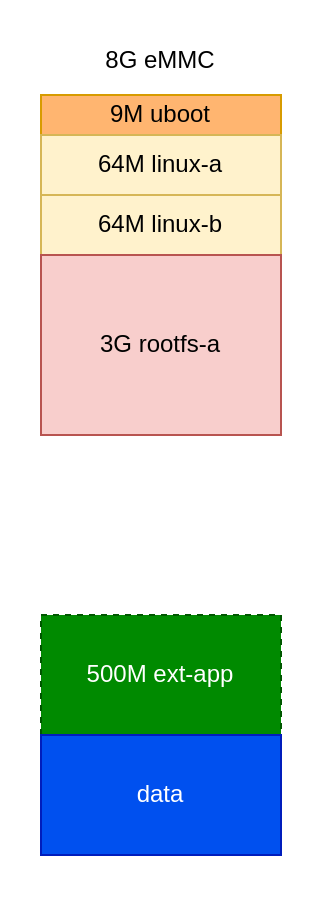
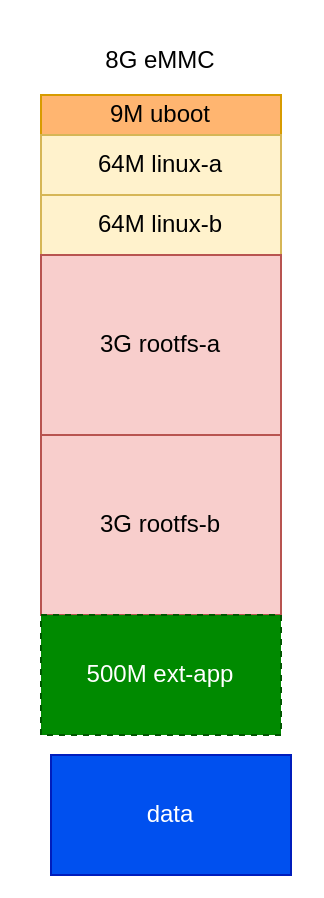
+ <mxCell id="6" value="3G rootfs-b" style="rounded=0;whiteSpace=wrap;html=1;fillColor=#f8cecc;strokeColor=#b85450;" vertex="1" parent="1"><mxGeometry x="20" y="217" width="120" height="90" as="geometry" /></mxCell>
- <mxCell id="8" value="data" style="rounded=0;whiteSpace=wrap;html=1;fillColor=#0050ef;strokeColor=#001DBC;fontColor=#ffffff;" vertex="1" parent="1"><mxGeometry x="20" y="367" width="120" height="60" as="geometry" /></mxCell>
+ <mxCell id="8" value="data" style="rounded=0;whiteSpace=wrap;html=1;fillColor=#0050ef;strokeColor=#001DBC;fontColor=#ffffff;" vertex="1" parent="1"><mxGeometry x="25" y="377" width="120" height="60" as="geometry" /></mxCell>
